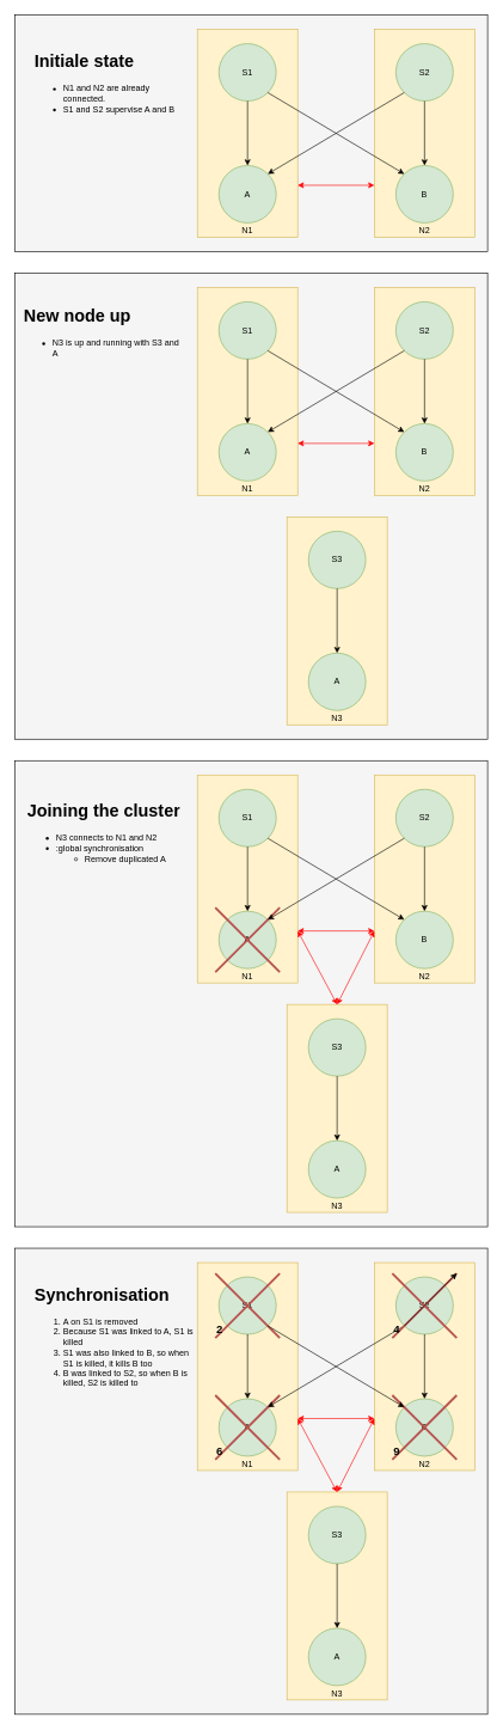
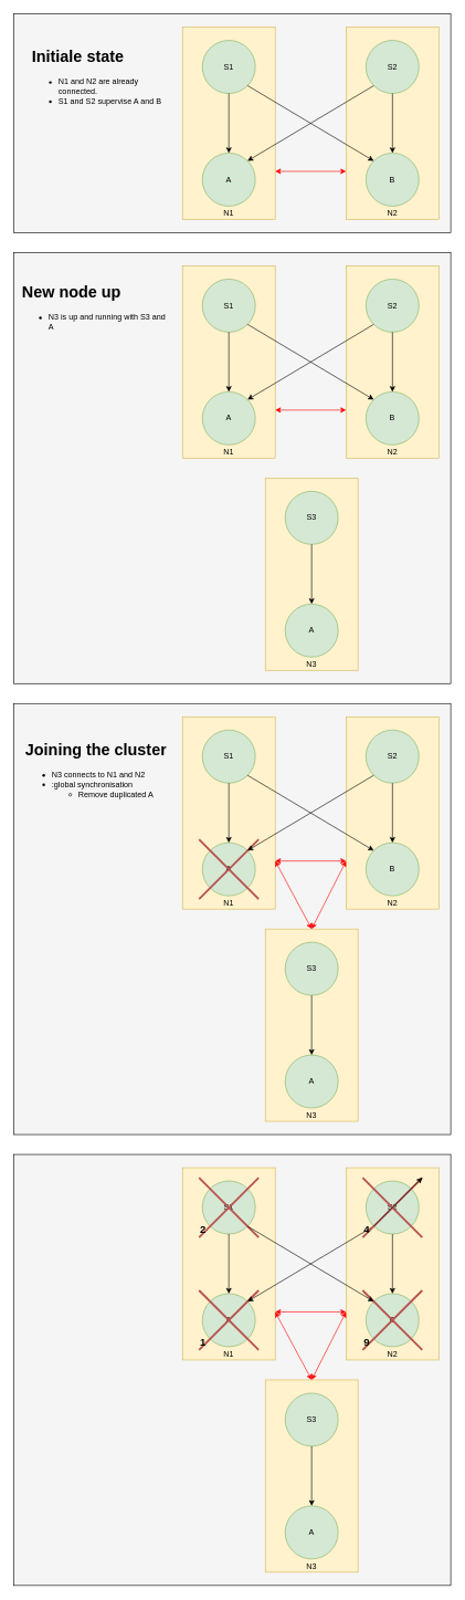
- <mxCell id="83" value="&lt;h1&gt;Synchronisation&lt;/h1&gt;&lt;p&gt;&lt;/p&gt;&lt;ol&gt;&lt;li&gt;A on S1 is removed&lt;/li&gt;&lt;li&gt;Because S1 was linked to A, S1 is killed&lt;/li&gt;&lt;li&gt;S1 was also linked to B, so when S1 is killed, it kills B too&lt;/li&gt;&lt;li&gt;B was linked to S2, so when B is killed, S2 is killed to&lt;/li&gt;&lt;/ol&gt;&lt;p&gt;&lt;/p&gt;" style="text;html=1;strokeColor=none;fillColor=none;spacing=5;spacingTop=-20;whiteSpace=wrap;overflow=hidden;rounded=0;fontColor=#000000;" vertex="1" parent="65"><mxGeometry x="23" y="45" width="230" height="245" as="geometry" /></mxCell>
- <mxCell id="78" value="&lt;b&gt;&lt;font color=&quot;#050505&quot; style=&quot;font-size: 16px&quot;&gt;6&lt;/font&gt;&lt;/b&gt;" style="shape=umlDestroy;whiteSpace=wrap;html=1;strokeWidth=3;rounded=0;shadow=0;glass=0;comic=0;fillColor=#f8cecc;strokeColor=#b85450;align=left;verticalAlign=bottom;" vertex="1" parent="73"><mxGeometry x="25" y="185" width="90" height="90" as="geometry" /></mxCell>
+ <mxCell id="78" value="&lt;b&gt;&lt;font color=&quot;#050505&quot; style=&quot;font-size: 16px&quot;&gt;1&lt;/font&gt;&lt;/b&gt;" style="shape=umlDestroy;whiteSpace=wrap;html=1;strokeWidth=3;rounded=0;shadow=0;glass=0;comic=0;fillColor=#f8cecc;strokeColor=#b85450;align=left;verticalAlign=bottom;" vertex="1" parent="73"><mxGeometry x="25" y="185" width="90" height="90" as="geometry" /></mxCell>
